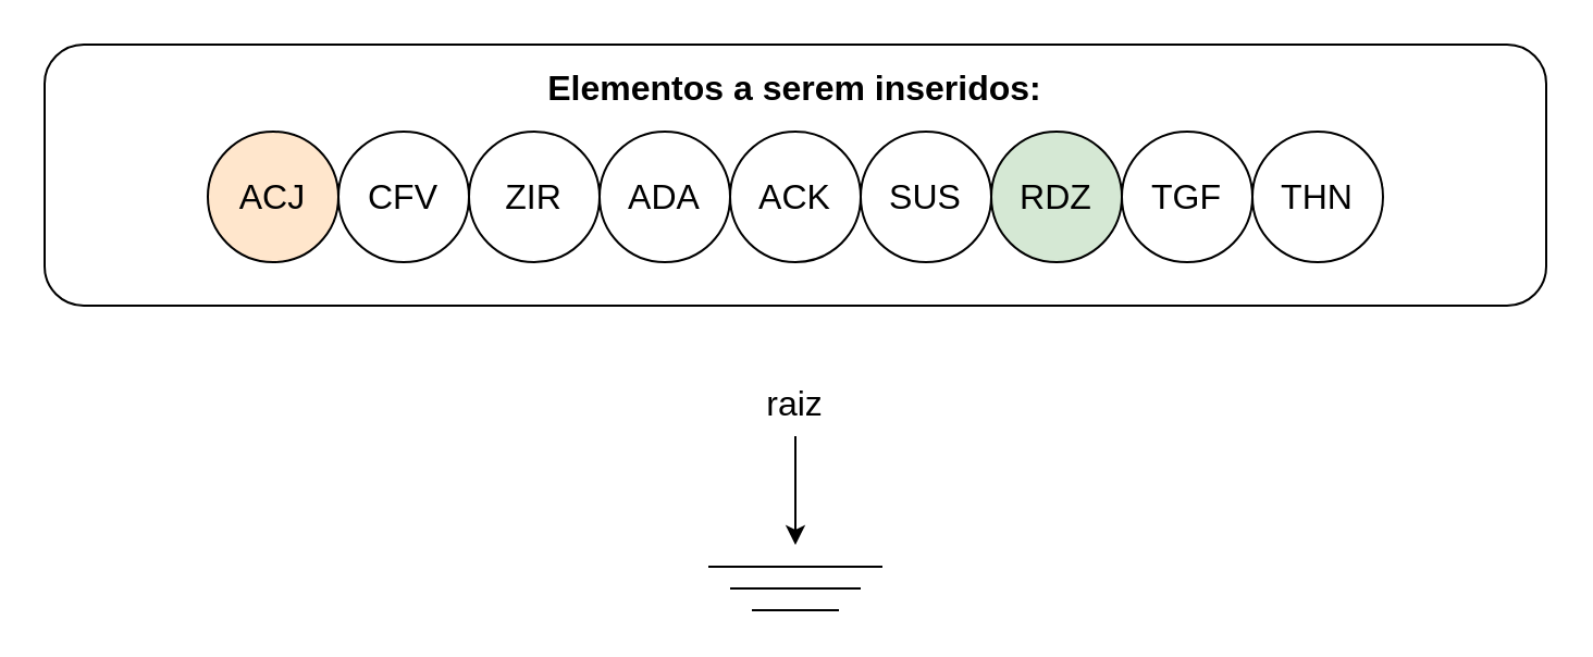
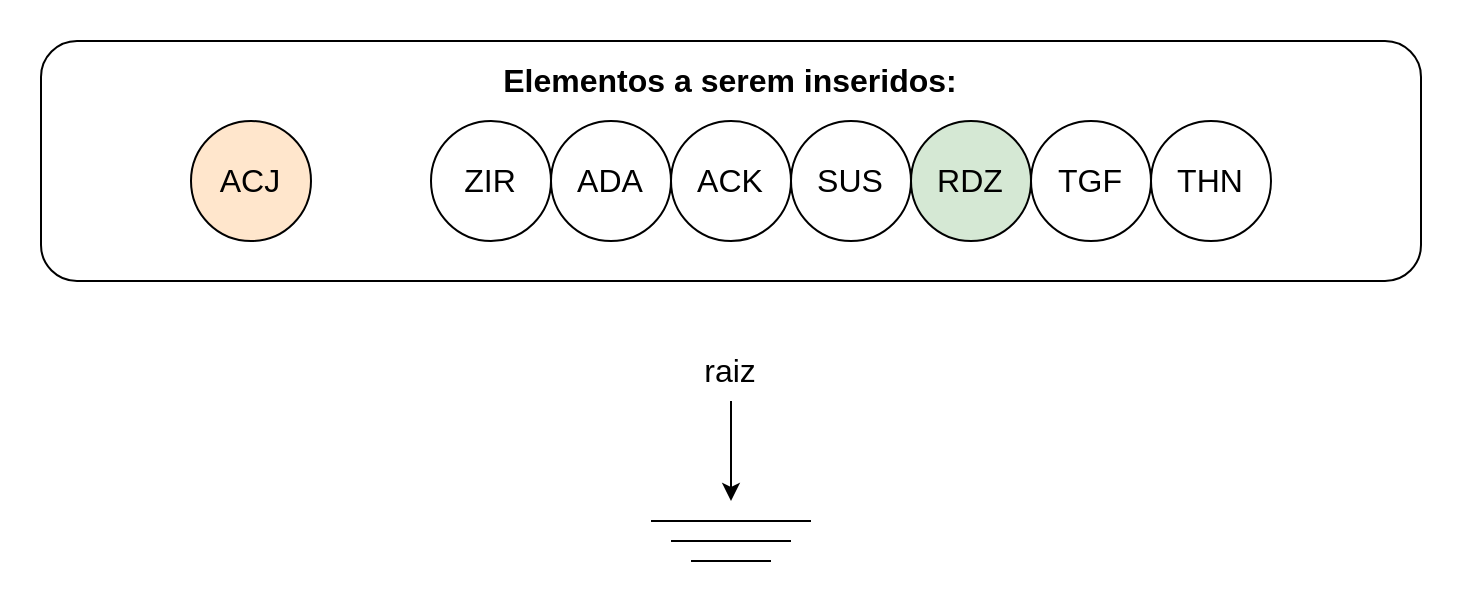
- <mxCell id="9" value="&lt;font style=&quot;font-size: 16px;&quot;&gt;CFV&lt;/font&gt;" style="ellipse;whiteSpace=wrap;html=1;aspect=fixed;" vertex="1" parent="1"><mxGeometry x="155" y="60" width="60" height="60" as="geometry" /></mxCell>
